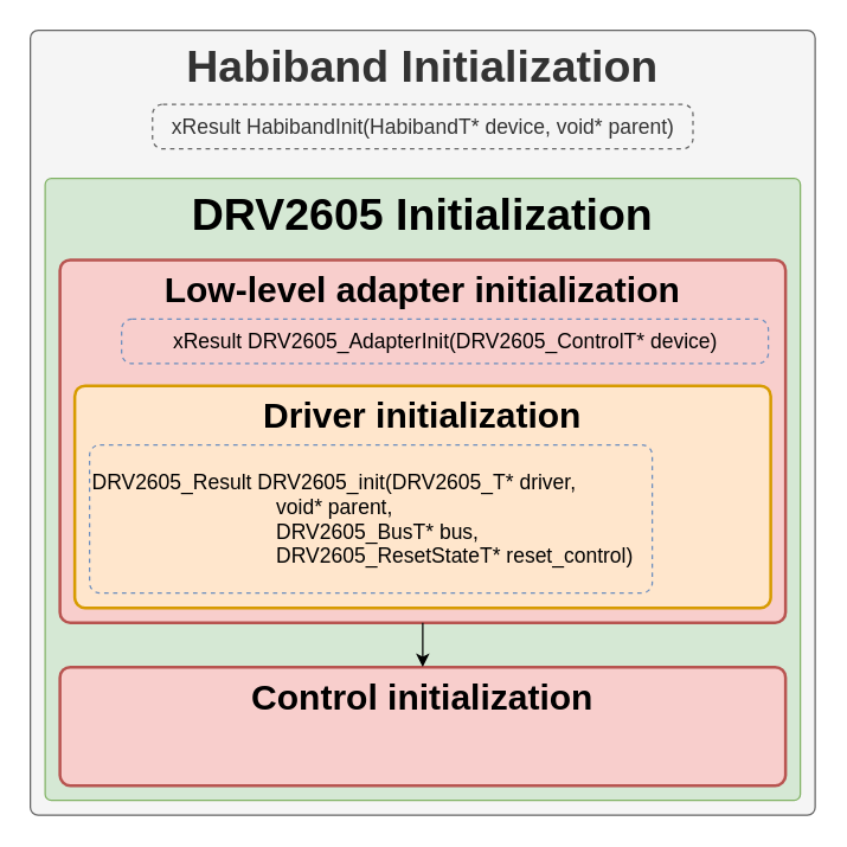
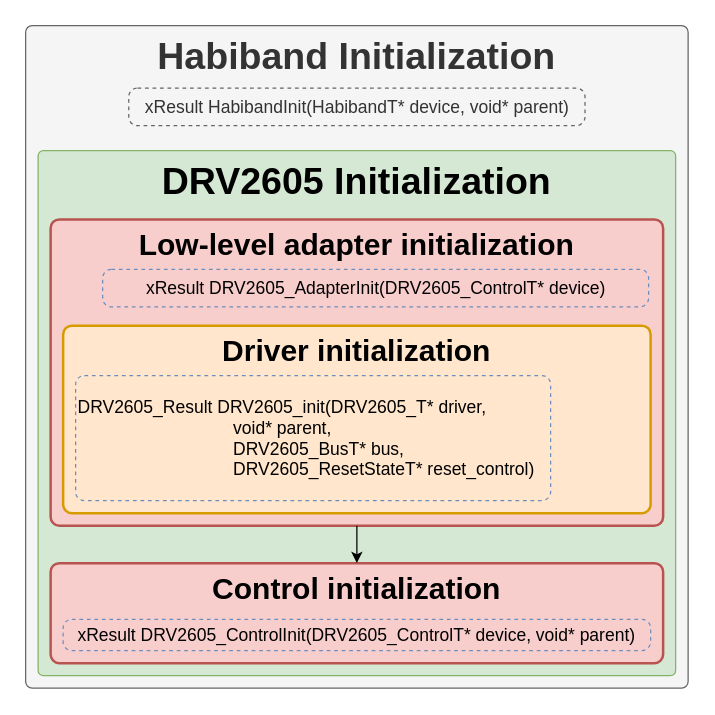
+ <mxCell id="11" value="xResult DRV2605_ControlInit(DRV2605_ControlT* device, void* parent)" style="rounded=1;whiteSpace=wrap;absoluteArcSize=1;arcSize=14;strokeWidth=1;fontSize=14;strokeColor=#6c8ebf;verticalAlign=middle;fontStyle=0;dashed=1;fillColor=none;" parent="1" vertex="1"><mxGeometry x="50" y="495" width="470" height="25" as="geometry" /></mxCell>
